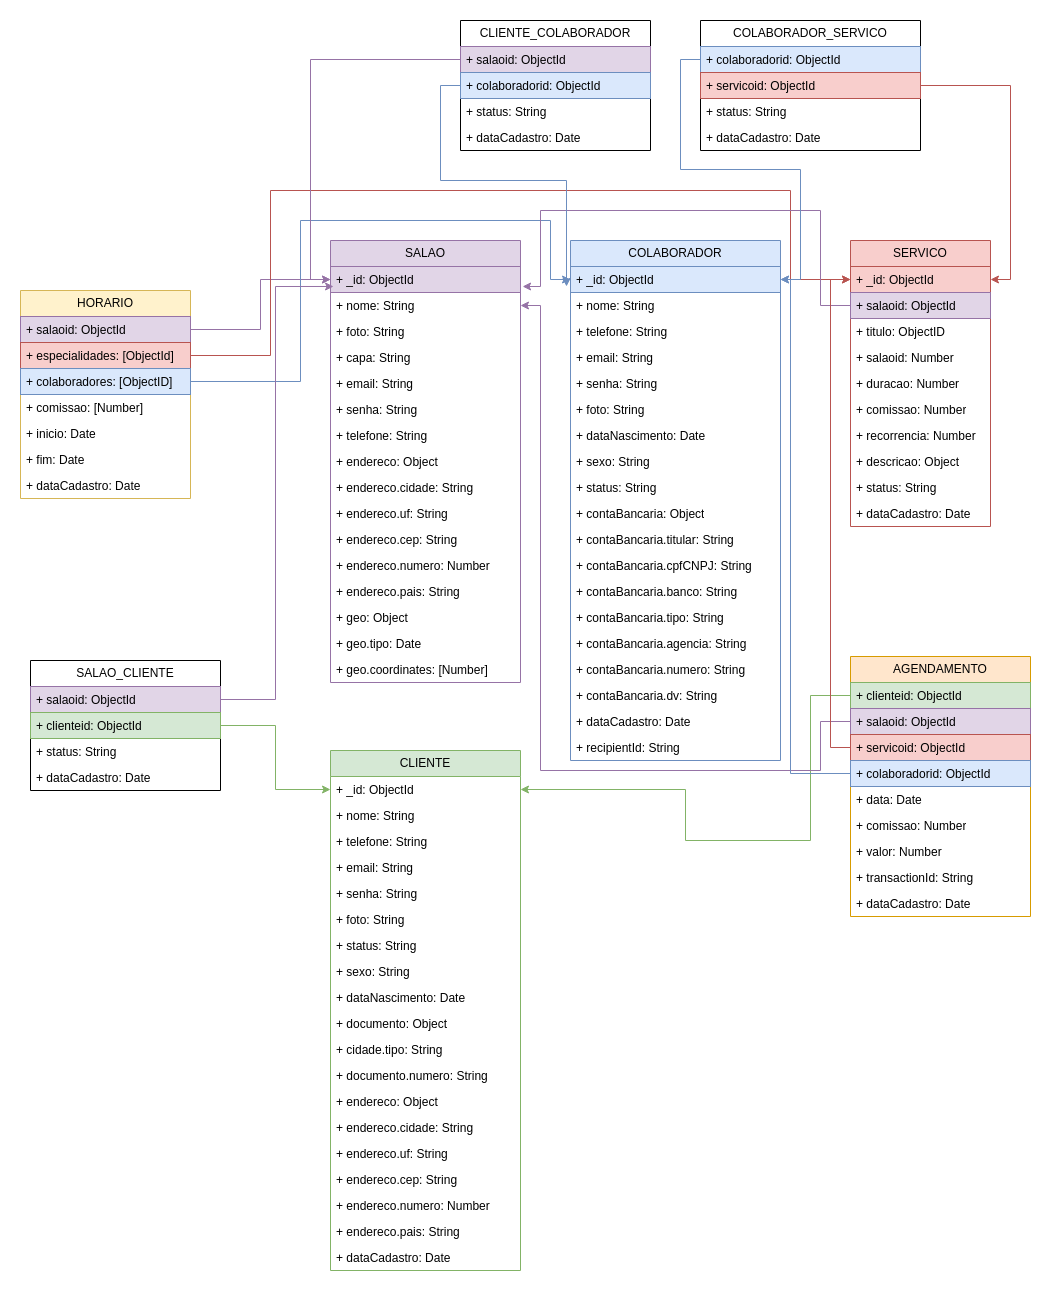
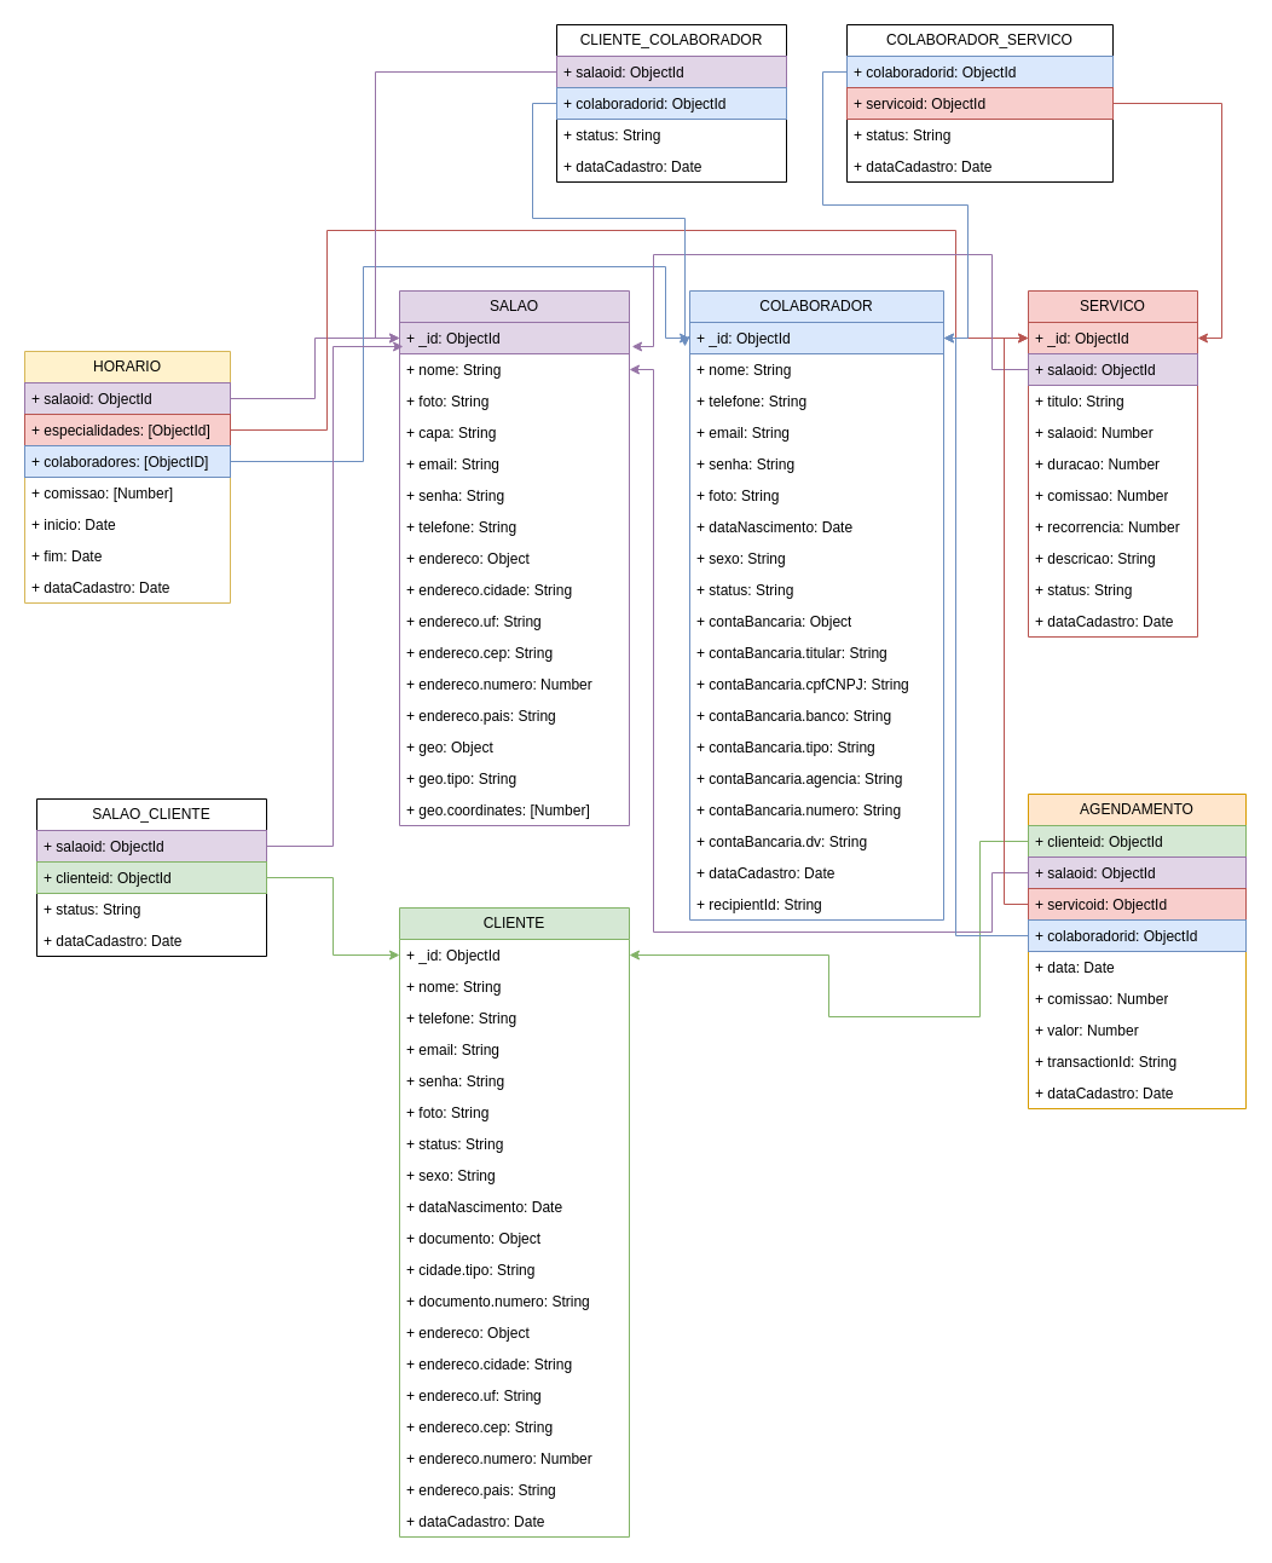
- <mxCell id="42" value="+ titulo: ObjectID" style="text;strokeColor=none;fillColor=none;align=left;verticalAlign=top;spacingLeft=4;spacingRight=4;overflow=hidden;rotatable=0;points=[[0,0.5],[1,0.5]];portConstraint=eastwest;whiteSpace=wrap;html=1;" vertex="1" parent="39"><mxGeometry y="78" width="140" height="26" as="geometry" /></mxCell>
+ <mxCell id="42" value="+ titulo: String" style="text;strokeColor=none;fillColor=none;align=left;verticalAlign=top;spacingLeft=4;spacingRight=4;overflow=hidden;rotatable=0;points=[[0,0.5],[1,0.5]];portConstraint=eastwest;whiteSpace=wrap;html=1;" vertex="1" parent="39"><mxGeometry y="78" width="140" height="26" as="geometry" /></mxCell>
- <mxCell id="47" value="+ descricao: Object" style="text;strokeColor=none;fillColor=none;align=left;verticalAlign=top;spacingLeft=4;spacingRight=4;overflow=hidden;rotatable=0;points=[[0,0.5],[1,0.5]];portConstraint=eastwest;whiteSpace=wrap;html=1;" vertex="1" parent="39"><mxGeometry y="208" width="140" height="26" as="geometry" /></mxCell>
+ <mxCell id="47" value="+ descricao: String" style="text;strokeColor=none;fillColor=none;align=left;verticalAlign=top;spacingLeft=4;spacingRight=4;overflow=hidden;rotatable=0;points=[[0,0.5],[1,0.5]];portConstraint=eastwest;whiteSpace=wrap;html=1;" vertex="1" parent="39"><mxGeometry y="208" width="140" height="26" as="geometry" /></mxCell>
- <mxCell id="17" value="+ geo.tipo: Date" style="text;strokeColor=none;fillColor=none;align=left;verticalAlign=top;spacingLeft=4;spacingRight=4;overflow=hidden;rotatable=0;points=[[0,0.5],[1,0.5]];portConstraint=eastwest;whiteSpace=wrap;html=1;" vertex="1" parent="2"><mxGeometry y="390" width="190" height="26" as="geometry" /></mxCell>
+ <mxCell id="17" value="+ geo.tipo: String" style="text;strokeColor=none;fillColor=none;align=left;verticalAlign=top;spacingLeft=4;spacingRight=4;overflow=hidden;rotatable=0;points=[[0,0.5],[1,0.5]];portConstraint=eastwest;whiteSpace=wrap;html=1;" vertex="1" parent="2"><mxGeometry y="390" width="190" height="26" as="geometry" /></mxCell>
